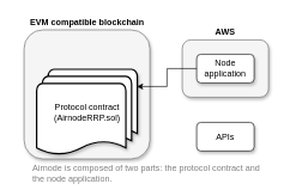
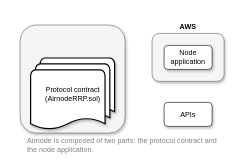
- <mxCell id="6" value="&lt;b&gt;EVM compatible blockchain&lt;/b&gt;" style="text;html=1;strokeColor=none;fillColor=none;align=center;verticalAlign=middle;whiteSpace=wrap;rounded=0;" vertex="1" parent="1"><mxGeometry x="20.5" y="20" width="200" height="20" as="geometry" /></mxCell>
- <mxCell id="7" style="edgeStyle=orthogonalEdgeStyle;rounded=0;orthogonalLoop=1;jettySize=auto;html=1;exitX=0.996;exitY=0.2;exitDx=0;exitDy=0;exitPerimeter=0;entryX=0;entryY=0.5;entryDx=0;entryDy=0;startArrow=classic;startFill=1;strokeColor=#000000;endArrow=none;endFill=0;" edge="1" parent="1" source="8" target="4"><mxGeometry relative="1" as="geometry" /></mxCell>
